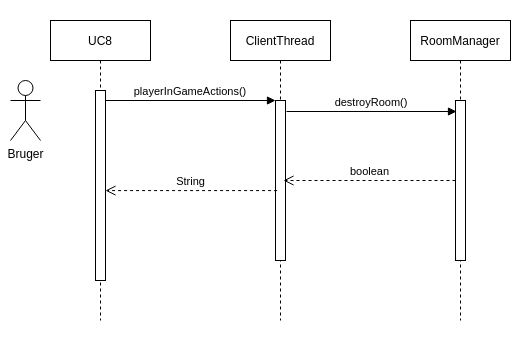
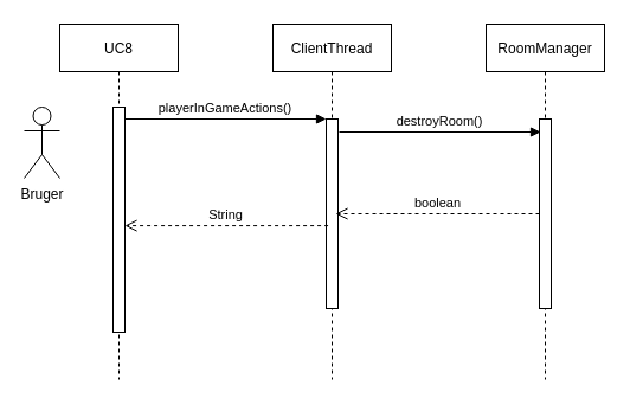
- <mxCell id="10" value="Bruger" style="shape=umlActor;verticalLabelPosition=bottom;verticalAlign=top;html=1;outlineConnect=0;" vertex="1" parent="1"><mxGeometry x="10" y="80" width="30" height="60" as="geometry" /></mxCell>
+ <mxCell id="10" value="Bruger" style="shape=umlActor;verticalLabelPosition=bottom;verticalAlign=top;html=1;outlineConnect=0;" vertex="1" parent="1"><mxGeometry x="20" y="90" width="30" height="60" as="geometry" /></mxCell>
